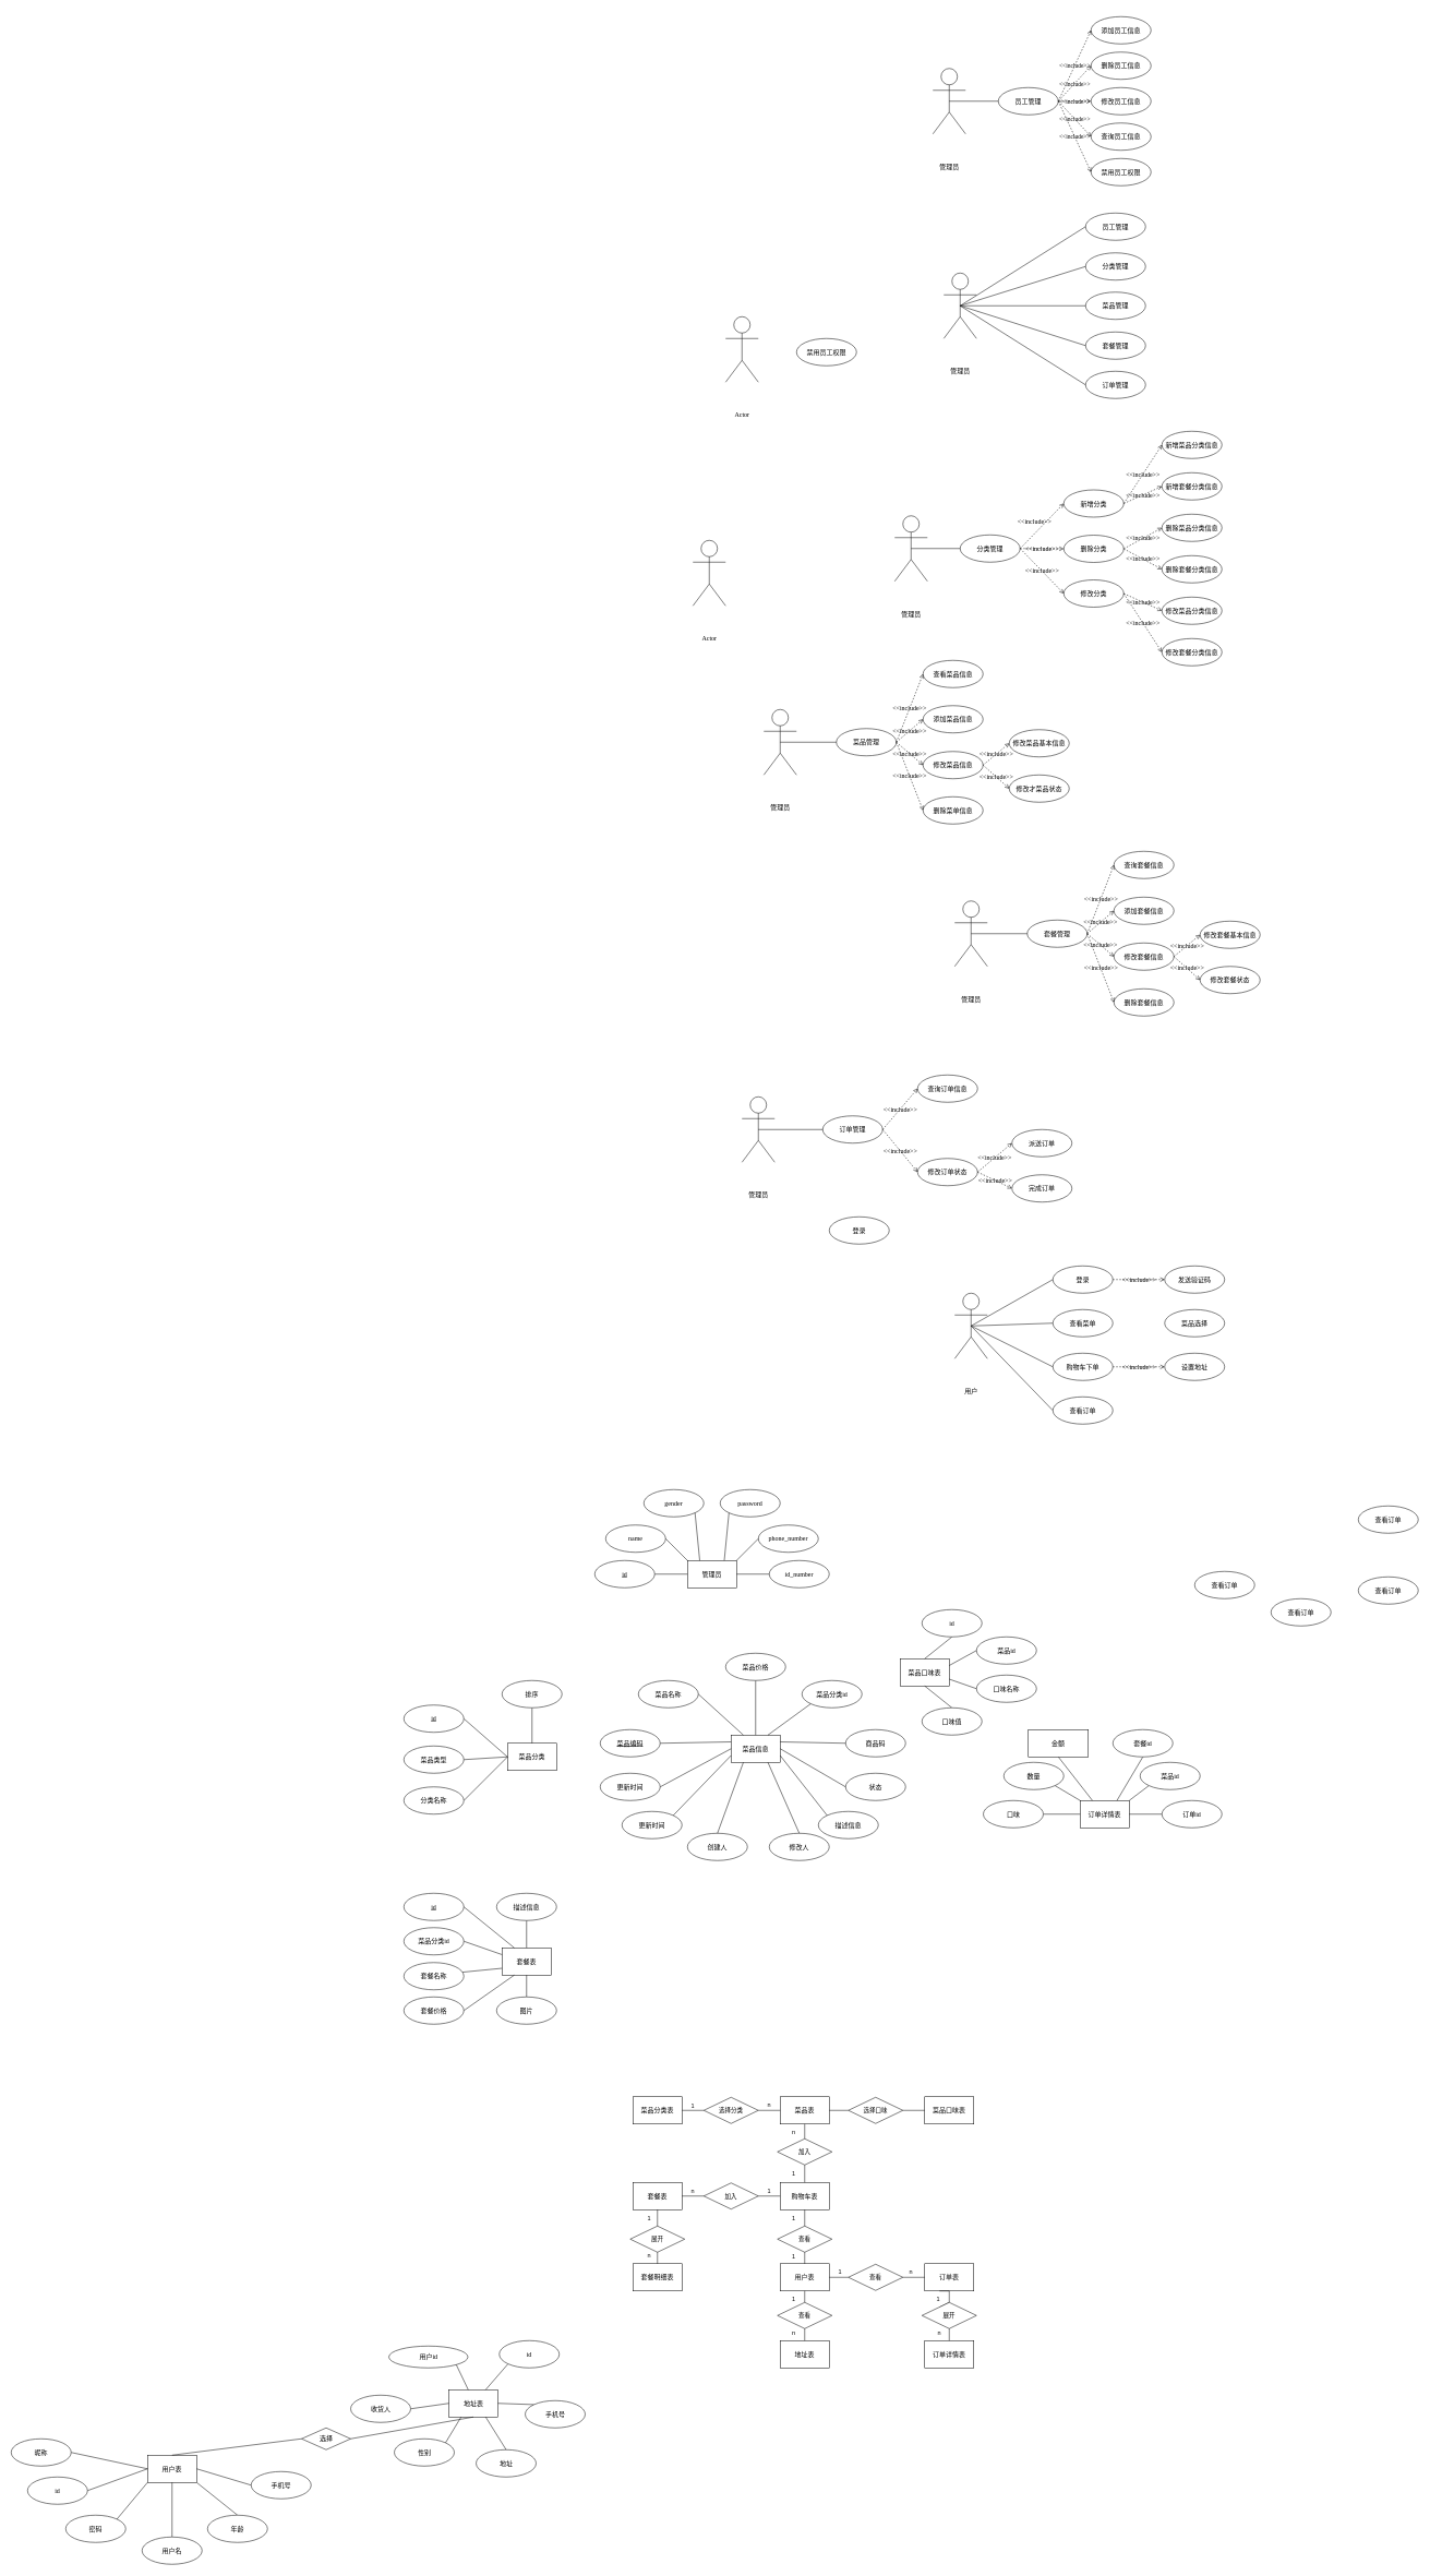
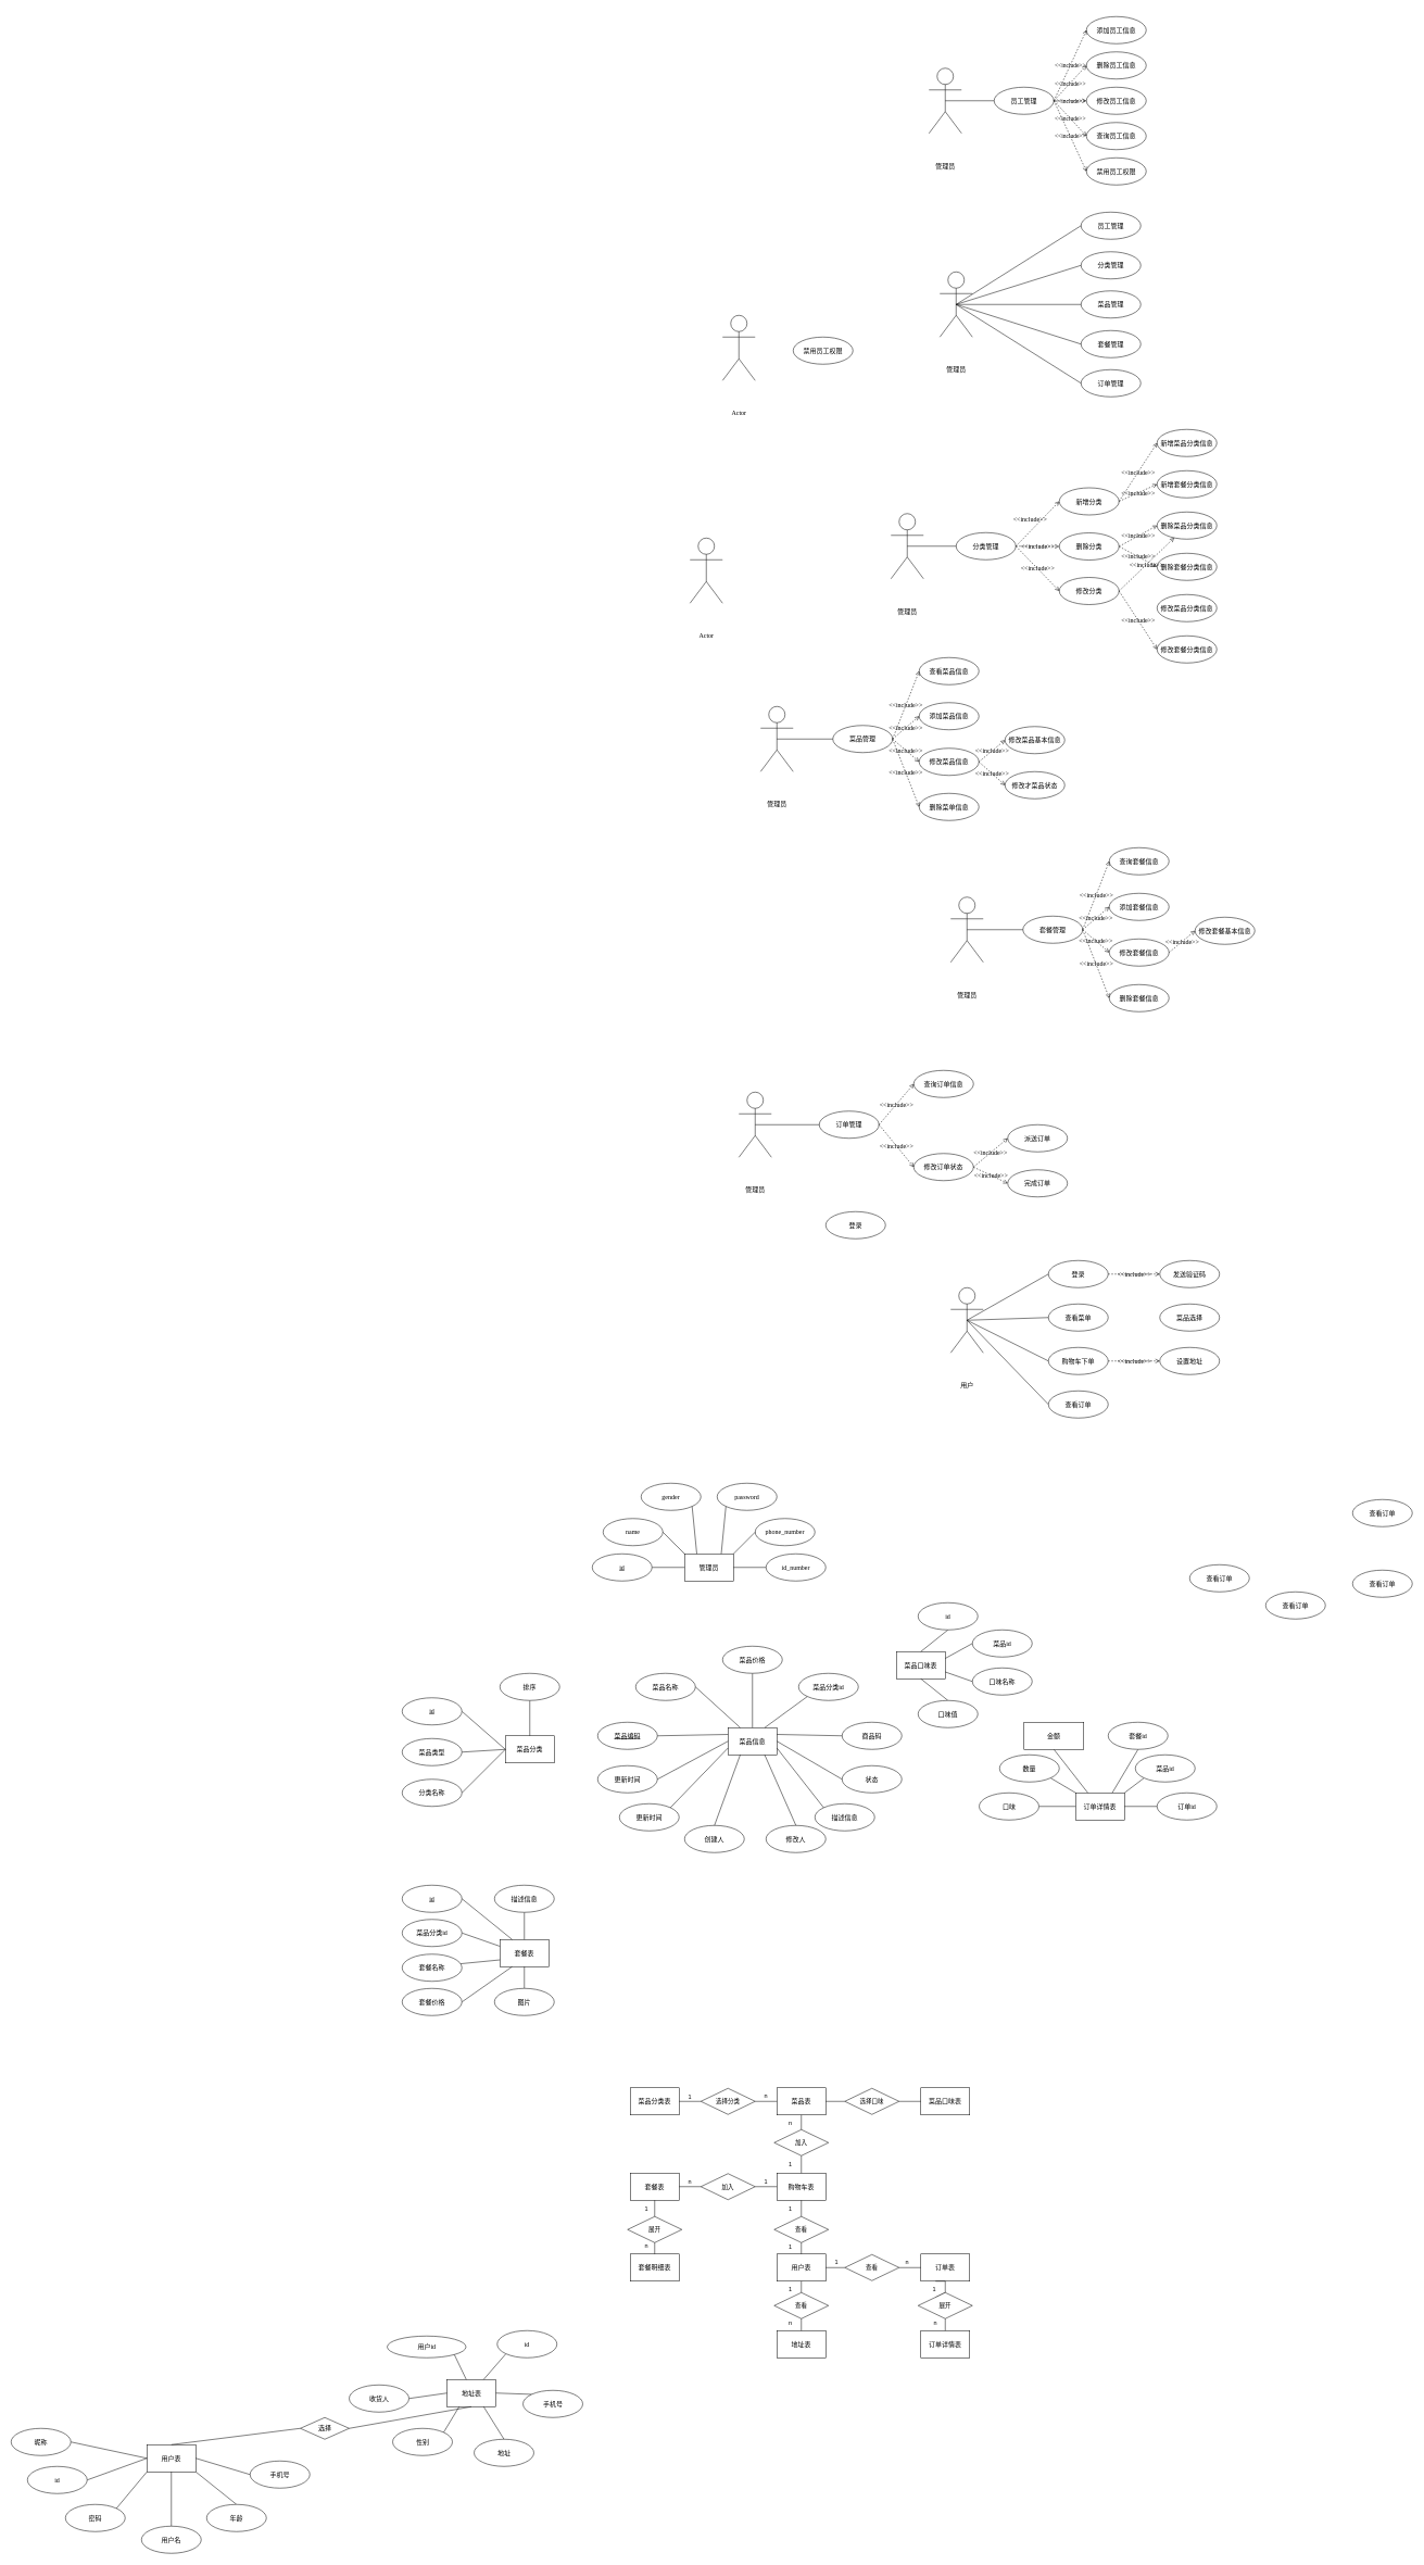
- <mxCell id="29" value="&amp;lt;&amp;lt;include&amp;gt;&amp;gt;" style="html=1;verticalAlign=middle;labelBackgroundColor=none;endArrow=open;endFill=0;dashed=1;rounded=0;strokeColor=default;align=center;fontFamily=宋体;fontSize=12;fontColor=default;entryX=0;entryY=0.5;entryDx=0;entryDy=0;exitX=1;exitY=0.5;exitDx=0;exitDy=0;" parent="5" source="20" target="12" edge="1"><mxGeometry width="160" relative="1" as="geometry"><mxPoint x="320" y="210" as="sourcePoint" /><mxPoint x="480" y="210" as="targetPoint" /></mxGeometry></mxCell>
+ <mxCell id="29" value="&amp;lt;&amp;lt;include&amp;gt;&amp;gt;" style="html=1;verticalAlign=middle;labelBackgroundColor=none;endArrow=open;endFill=0;dashed=1;rounded=0;strokeColor=default;align=center;fontFamily=宋体;fontSize=12;fontColor=default;exitX=1;exitY=0.5;exitDx=0;exitDy=0;" parent="5" source="20" target="8" edge="1"><mxGeometry width="160" relative="1" as="geometry"><mxPoint x="320" y="210" as="sourcePoint" /><mxPoint x="480" y="210" as="targetPoint" /></mxGeometry></mxCell>
- <mxCell id="48" value="&amp;lt;&amp;lt;include&amp;gt;&amp;gt;" style="html=1;verticalAlign=middle;labelBackgroundColor=none;endArrow=open;endFill=0;dashed=1;rounded=0;strokeColor=default;align=center;fontFamily=宋体;fontSize=12;fontColor=default;exitX=1;exitY=0.5;exitDx=0;exitDy=0;entryX=0;entryY=0.5;entryDx=0;entryDy=0;" parent="31" source="41" target="34" edge="1"><mxGeometry width="160" relative="1" as="geometry"><mxPoint x="510" y="180" as="sourcePoint" /><mxPoint x="670" y="180" as="targetPoint" /></mxGeometry></mxCell>
- <mxCell id="34" value="修改套餐状态" style="ellipse;whiteSpace=wrap;html=1;fontFamily=宋体;verticalAlign=middle;" parent="32" vertex="1"><mxGeometry y="83" width="110" height="50" as="geometry" /></mxCell>
